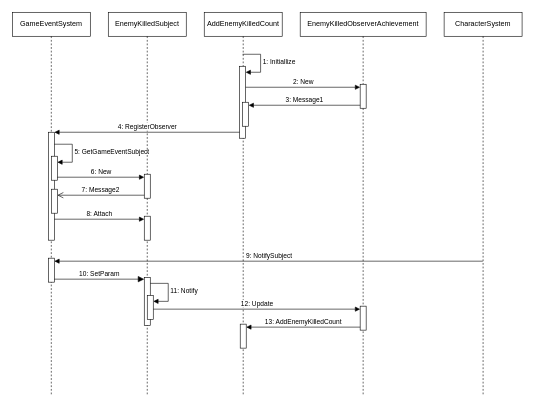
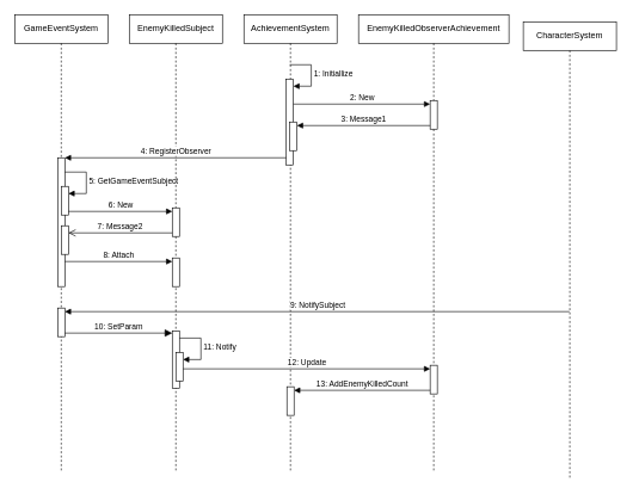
- <mxCell id="14" value="AddEnemyKilledCount" style="shape=umlLifeline;perimeter=lifelinePerimeter;whiteSpace=wrap;html=1;container=1;dropTarget=0;collapsible=0;recursiveResize=0;outlineConnect=0;portConstraint=eastwest;newEdgeStyle={&quot;curved&quot;:0,&quot;rounded&quot;:0};" vertex="1" parent="1"><mxGeometry x="340" y="20" width="130" height="640" as="geometry" /></mxCell>
+ <mxCell id="14" value="AchievementSystem" style="shape=umlLifeline;perimeter=lifelinePerimeter;whiteSpace=wrap;html=1;container=1;dropTarget=0;collapsible=0;recursiveResize=0;outlineConnect=0;portConstraint=eastwest;newEdgeStyle={&quot;curved&quot;:0,&quot;rounded&quot;:0};" vertex="1" parent="1"><mxGeometry x="340" y="20" width="130" height="640" as="geometry" /></mxCell>
- <mxCell id="23" value="CharacterSystem" style="shape=umlLifeline;perimeter=lifelinePerimeter;whiteSpace=wrap;html=1;container=1;dropTarget=0;collapsible=0;recursiveResize=0;outlineConnect=0;portConstraint=eastwest;newEdgeStyle={&quot;curved&quot;:0,&quot;rounded&quot;:0};" vertex="1" parent="1"><mxGeometry x="740" y="20" width="130" height="640" as="geometry" /></mxCell>
+ <mxCell id="23" value="CharacterSystem" style="shape=umlLifeline;perimeter=lifelinePerimeter;whiteSpace=wrap;html=1;container=1;dropTarget=0;collapsible=0;recursiveResize=0;outlineConnect=0;portConstraint=eastwest;newEdgeStyle={&quot;curved&quot;:0,&quot;rounded&quot;:0};" vertex="1" parent="1"><mxGeometry x="730" y="30" width="130" height="640" as="geometry" /></mxCell>
